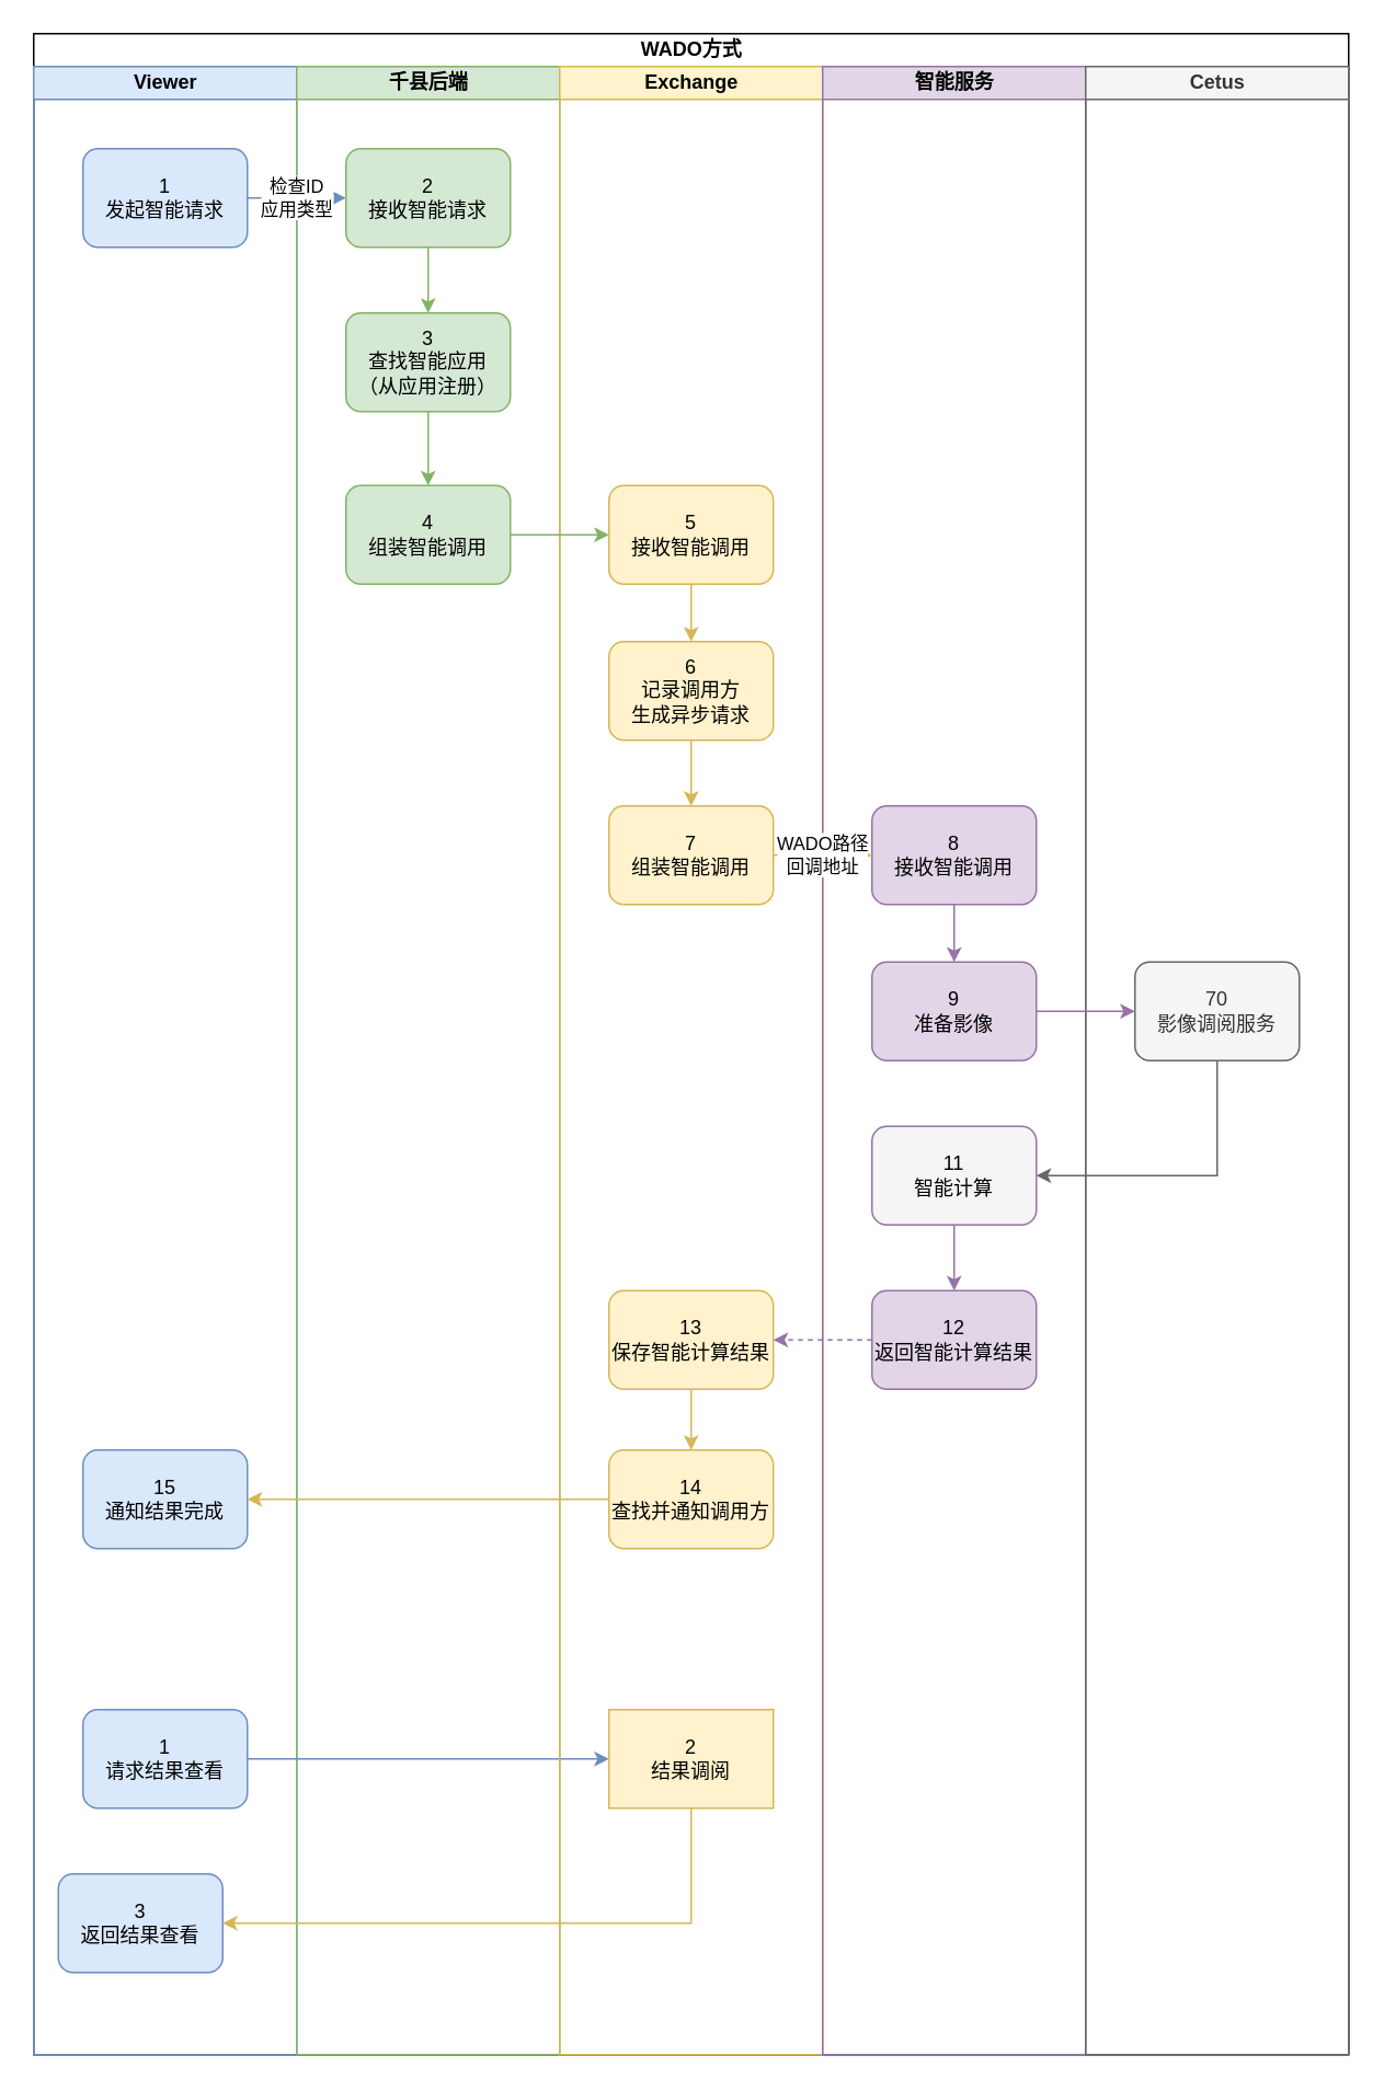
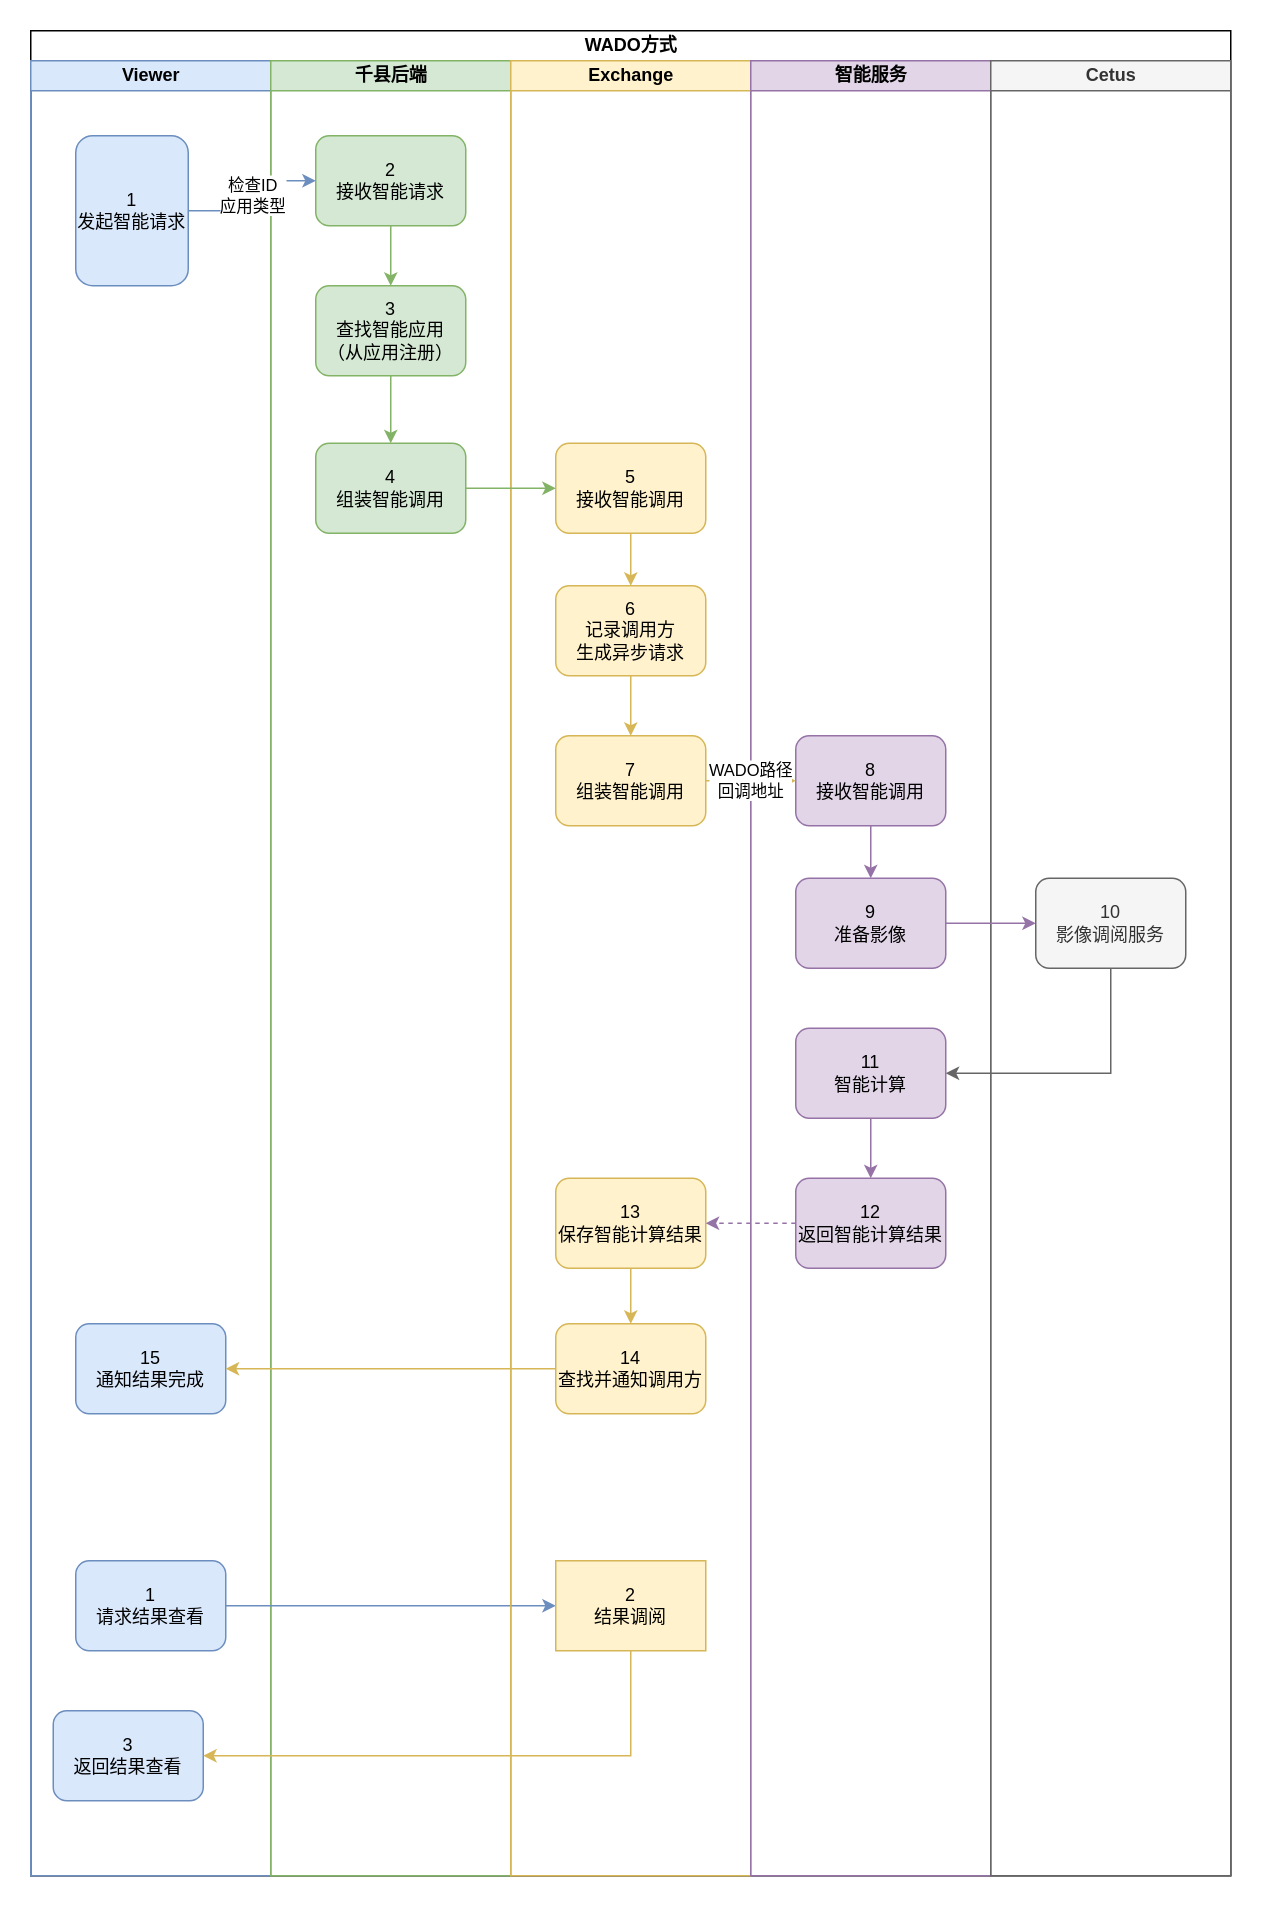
- <mxCell id="4" value="1&lt;br&gt;发起智能请求" style="rounded=1;whiteSpace=wrap;html=1;fillColor=#dae8fc;strokeColor=#6c8ebf;" parent="3" vertex="1"><mxGeometry x="30" y="50" width="100" height="60" as="geometry" /></mxCell>
+ <mxCell id="4" value="1&lt;br&gt;发起智能请求" style="rounded=1;whiteSpace=wrap;html=1;fillColor=#dae8fc;strokeColor=#6c8ebf;" parent="3" vertex="1"><mxGeometry x="30" y="50" width="75" height="100" as="geometry" /></mxCell>
- <mxCell id="38" value="70&lt;br&gt;影像调阅服务" style="rounded=1;whiteSpace=wrap;html=1;fillColor=#f5f5f5;strokeColor=#666666;fontColor=#333333;" parent="37" vertex="1"><mxGeometry x="30" y="545" width="100" height="60" as="geometry" /></mxCell>
+ <mxCell id="38" value="10&lt;br&gt;影像调阅服务" style="rounded=1;whiteSpace=wrap;html=1;fillColor=#f5f5f5;strokeColor=#666666;fontColor=#333333;" parent="37" vertex="1"><mxGeometry x="30" y="545" width="100" height="60" as="geometry" /></mxCell>
- <mxCell id="32" value="11&lt;br&gt;智能计算" style="rounded=1;whiteSpace=wrap;html=1;fillColor=#f5f5f5;strokeColor=#9673a6;" parent="27" vertex="1"><mxGeometry x="30" y="645" width="100" height="60" as="geometry" /></mxCell>
+ <mxCell id="32" value="11&lt;br&gt;智能计算" style="rounded=1;whiteSpace=wrap;html=1;fillColor=#e1d5e7;strokeColor=#9673a6;" parent="27" vertex="1"><mxGeometry x="30" y="645" width="100" height="60" as="geometry" /></mxCell>
